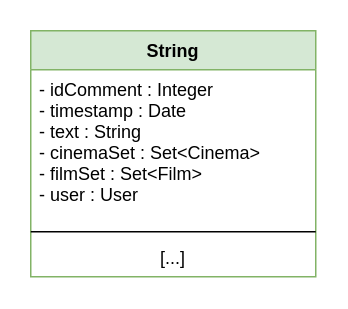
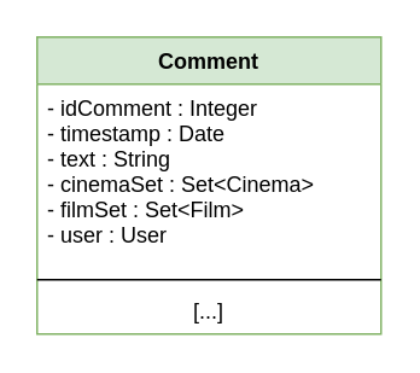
- <mxCell id="2" value="String" style="swimlane;fontStyle=1;align=center;verticalAlign=top;childLayout=stackLayout;horizontal=1;startSize=26;horizontalStack=0;resizeParent=1;resizeParentMax=0;resizeLast=0;collapsible=1;marginBottom=0;fillColor=#d5e8d4;strokeColor=#82b366;" vertex="1" parent="1"><mxGeometry x="20" y="20" width="190" height="164" as="geometry" /></mxCell>
+ <mxCell id="2" value="Comment" style="swimlane;fontStyle=1;align=center;verticalAlign=top;childLayout=stackLayout;horizontal=1;startSize=26;horizontalStack=0;resizeParent=1;resizeParentMax=0;resizeLast=0;collapsible=1;marginBottom=0;fillColor=#d5e8d4;strokeColor=#82b366;" vertex="1" parent="1"><mxGeometry x="20" y="20" width="190" height="164" as="geometry" /></mxCell>
